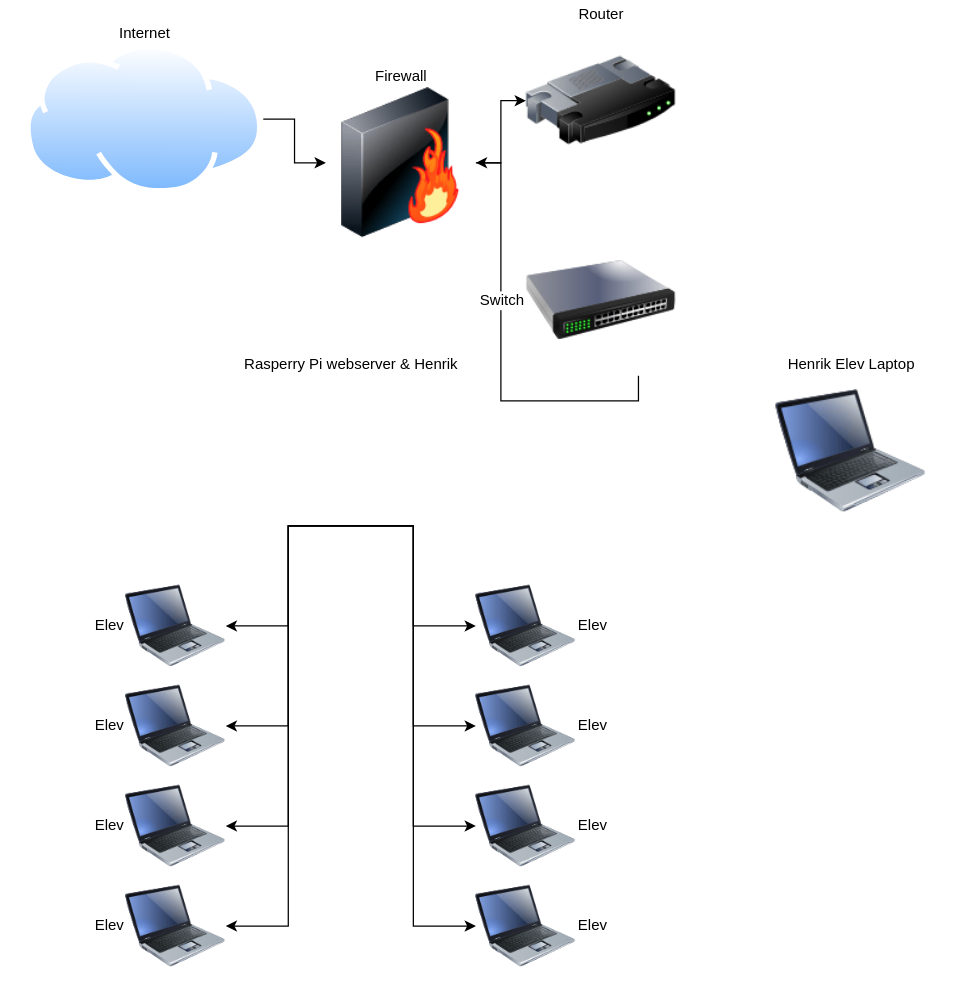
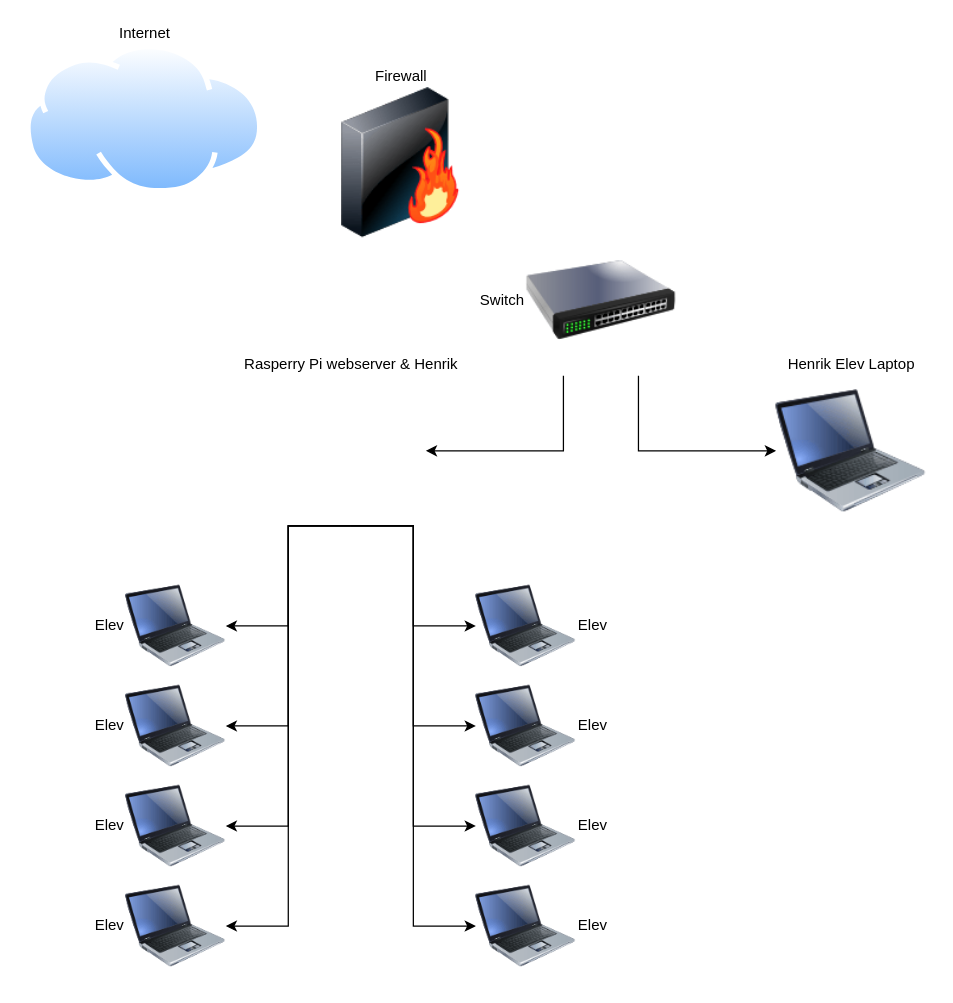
- <mxCell id="7" value="Router" style="image;html=1;image=img/lib/clip_art/networking/Router_128x128.png;labelPosition=center;verticalLabelPosition=top;align=center;verticalAlign=bottom;" vertex="1" parent="1"><mxGeometry x="420" y="20" width="120" height="120" as="geometry" /></mxCell>
- <mxCell id="8" style="edgeStyle=orthogonalEdgeStyle;rounded=0;orthogonalLoop=1;jettySize=auto;html=1;exitX=1;exitY=0.5;exitDx=0;exitDy=0;" edge="1" parent="1" source="9" target="7"><mxGeometry relative="1" as="geometry" /></mxCell>
- <mxCell id="2" style="edgeStyle=orthogonalEdgeStyle;rounded=0;orthogonalLoop=1;jettySize=auto;html=1;exitX=1;exitY=0.5;exitDx=0;exitDy=0;" edge="1" parent="1" source="3" target="9"><mxGeometry relative="1" as="geometry" /></mxCell>
- <mxCell id="5" style="edgeStyle=orthogonalEdgeStyle;rounded=0;orthogonalLoop=1;jettySize=auto;html=1;exitX=0.75;exitY=1;exitDx=0;exitDy=0;" edge="1" parent="1" source="6" target="9"><mxGeometry relative="1" as="geometry" /></mxCell>
+ <mxCell id="5" style="edgeStyle=orthogonalEdgeStyle;rounded=0;orthogonalLoop=1;jettySize=auto;html=1;exitX=0.75;exitY=1;exitDx=0;exitDy=0;" edge="1" parent="1" source="6" target="19"><mxGeometry relative="1" as="geometry" /></mxCell>
+ <mxCell id="4" style="edgeStyle=orthogonalEdgeStyle;rounded=0;orthogonalLoop=1;jettySize=auto;html=1;exitX=0.25;exitY=1;exitDx=0;exitDy=0;entryX=1;entryY=0.5;entryDx=0;entryDy=0;" edge="1" parent="1" source="6" target="18"><mxGeometry relative="1" as="geometry" /></mxCell>
